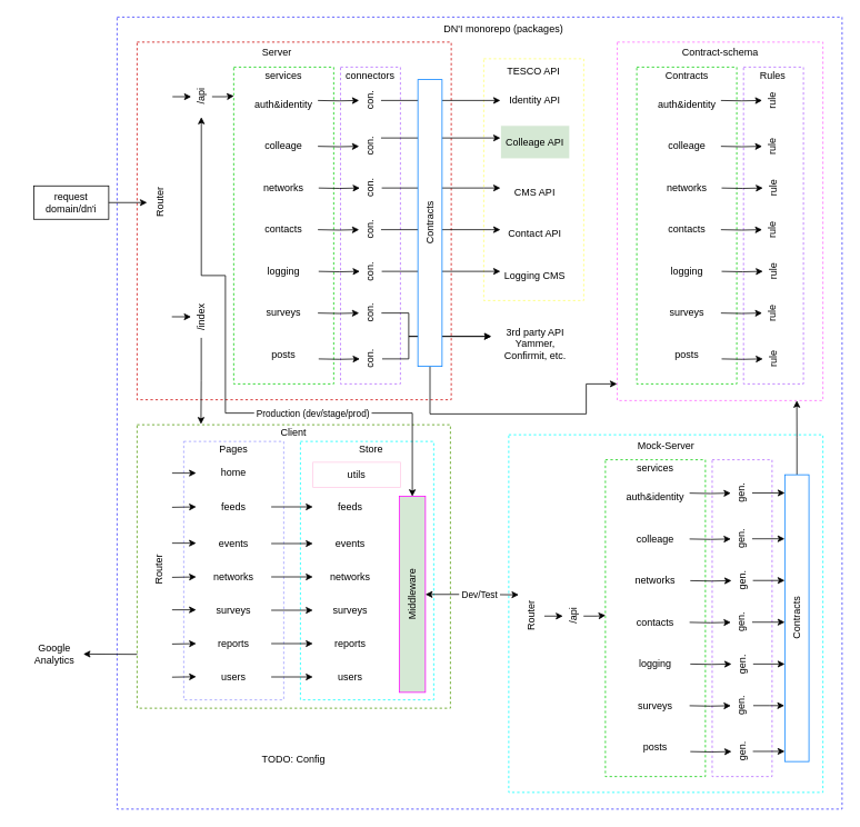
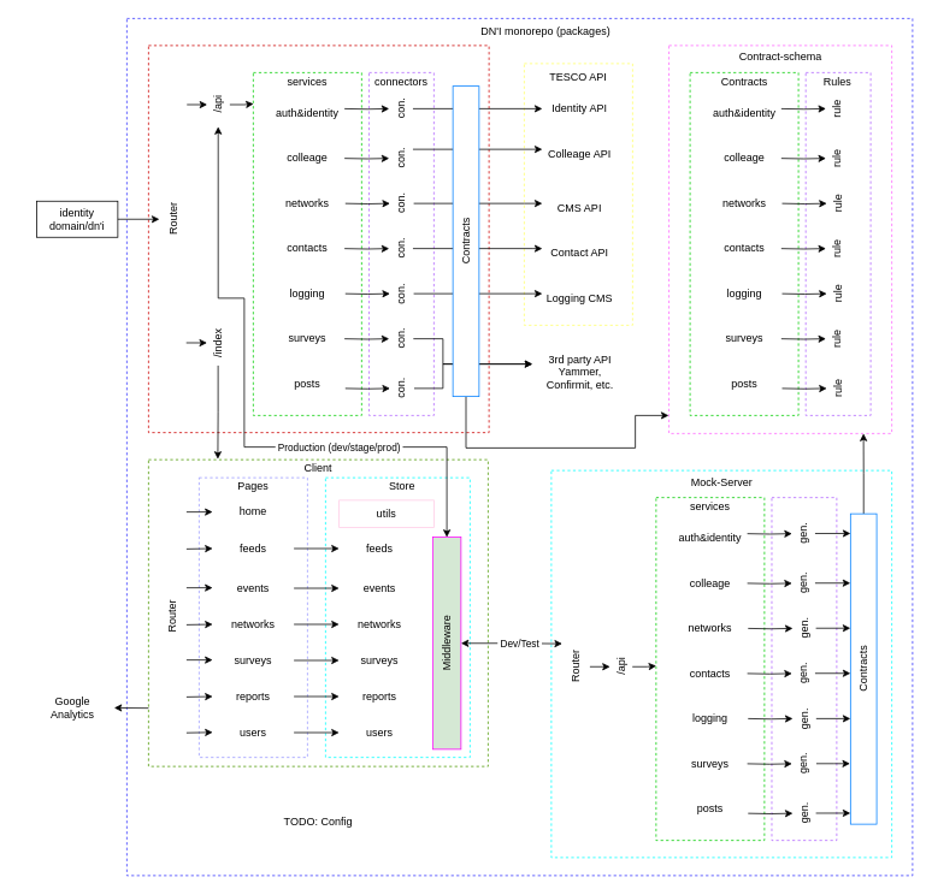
- <mxCell id="14" value="Server" style="text;html=1;strokeColor=none;fillColor=none;align=center;verticalAlign=middle;whiteSpace=wrap;rounded=0;dashed=1;" parent="1" vertex="1"><mxGeometry x="312" y="50" width="40" height="25" as="geometry" /></mxCell>
- <mxCell id="8" value="Colleage API" style="whiteSpace=wrap;html=1;rounded=0;strokeColor=#FFFFFF;direction=south;horizontal=1;verticalAlign=middle;fillColor=#d5e8d4;" parent="5" vertex="1"><mxGeometry x="20" y="70" width="83.25" height="40" as="geometry" /></mxCell>
+ <mxCell id="8" value="Colleage API" style="whiteSpace=wrap;html=1;rounded=0;strokeColor=#FFFFFF;direction=south;horizontal=1;verticalAlign=middle;" parent="5" vertex="1"><mxGeometry x="20" y="70" width="83.25" height="40" as="geometry" /></mxCell>
- <mxCell id="13" value="&lt;span&gt;request&lt;/span&gt;&lt;br&gt;&lt;span&gt;domain/dn'i&lt;/span&gt;" style="rounded=0;whiteSpace=wrap;html=1;" parent="1" vertex="1"><mxGeometry x="40" y="222.5" width="90" height="40" as="geometry" /></mxCell>
+ <mxCell id="13" value="&lt;span&gt;identity&lt;/span&gt;&lt;br&gt;&lt;span&gt;domain/dn'i&lt;/span&gt;" style="rounded=0;whiteSpace=wrap;html=1;" parent="1" vertex="1"><mxGeometry x="40" y="222.5" width="90" height="40" as="geometry" /></mxCell>
- <mxCell id="98" value="Google&lt;br&gt;Analytics" style="ellipse;shape=cloud;whiteSpace=wrap;html=1;strokeColor=#FFFFFF;" parent="1" vertex="1"><mxGeometry x="20" y="744" width="90" height="80" as="geometry" /></mxCell>
+ <mxCell id="98" value="Google&lt;br&gt;Analytics" style="ellipse;shape=cloud;whiteSpace=wrap;html=1;strokeColor=#FFFFFF;" parent="1" vertex="1"><mxGeometry x="20" y="744" width="120" height="80" as="geometry" /></mxCell>
